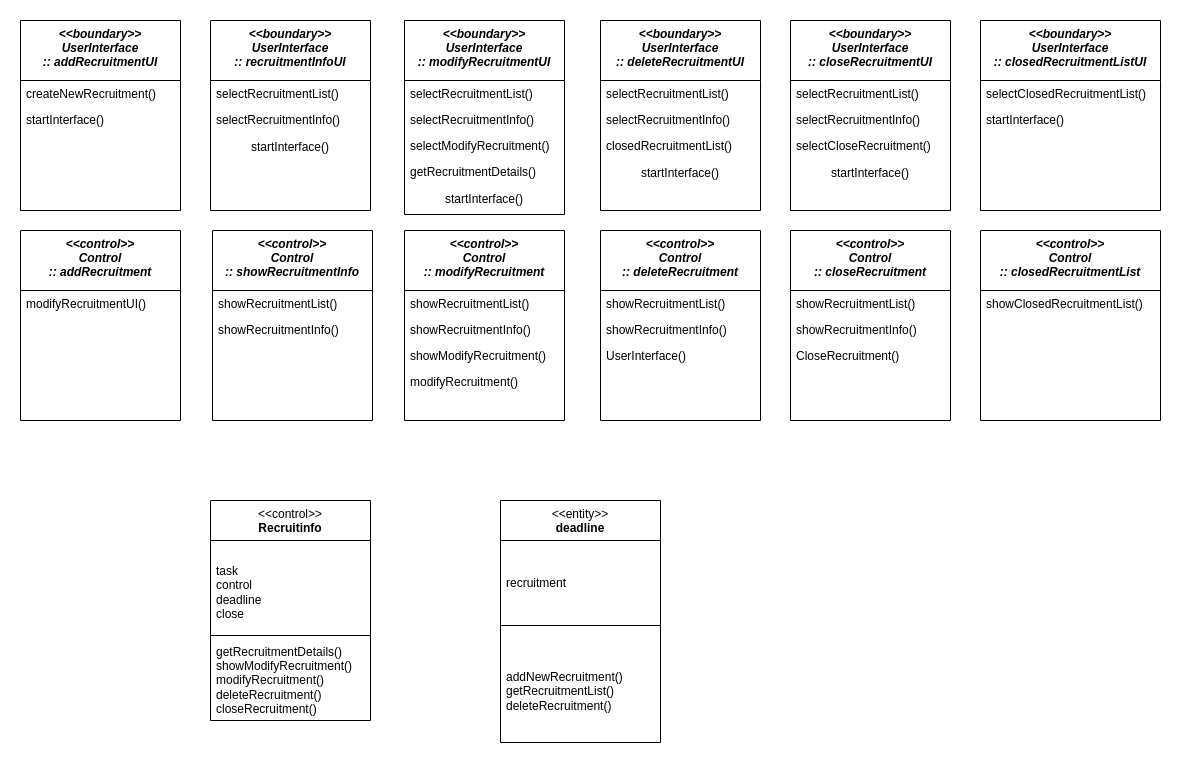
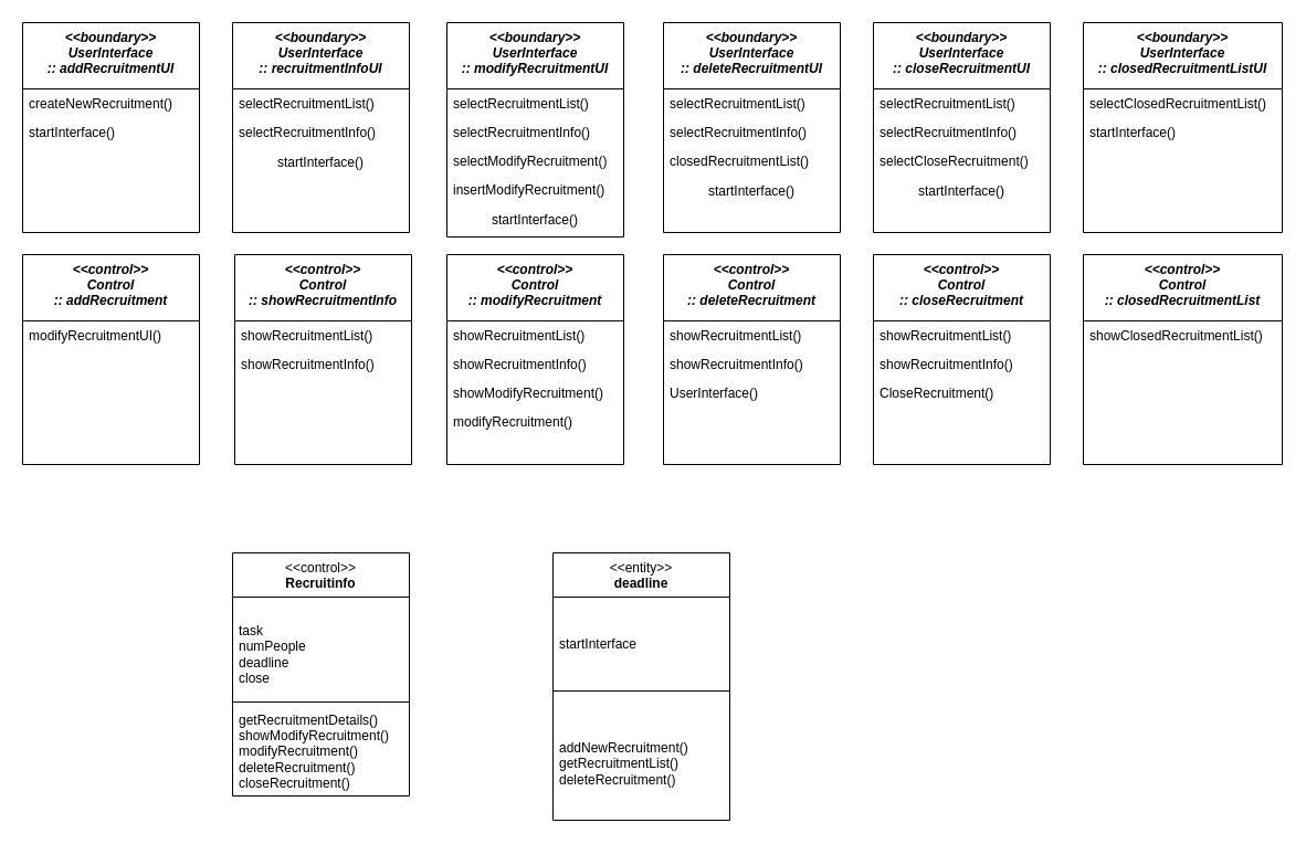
- <mxCell id="9" value="getRecruitmentDetails()" style="text;align=left;verticalAlign=top;spacingLeft=4;spacingRight=4;overflow=hidden;rotatable=0;points=[[0,0.5],[1,0.5]];portConstraint=eastwest;rounded=0;shadow=0;html=0;" parent="5" vertex="1"><mxGeometry y="138" width="160" height="26" as="geometry" /></mxCell>
+ <mxCell id="9" value="insertModifyRecruitment()" style="text;align=left;verticalAlign=top;spacingLeft=4;spacingRight=4;overflow=hidden;rotatable=0;points=[[0,0.5],[1,0.5]];portConstraint=eastwest;rounded=0;shadow=0;html=0;" parent="5" vertex="1"><mxGeometry y="138" width="160" height="26" as="geometry" /></mxCell>
- <mxCell id="53" value="&lt;br&gt;recruitment" style="text;html=1;strokeColor=none;fillColor=none;align=left;verticalAlign=middle;spacingLeft=4;spacingRight=4;overflow=hidden;rotatable=0;points=[[0,0.5],[1,0.5]];portConstraint=eastwest;whiteSpace=wrap;" parent="52" vertex="1"><mxGeometry y="40" width="160" height="70" as="geometry" /></mxCell>
+ <mxCell id="53" value="&lt;br&gt;startInterface" style="text;html=1;strokeColor=none;fillColor=none;align=left;verticalAlign=middle;spacingLeft=4;spacingRight=4;overflow=hidden;rotatable=0;points=[[0,0.5],[1,0.5]];portConstraint=eastwest;whiteSpace=wrap;" parent="52" vertex="1"><mxGeometry y="40" width="160" height="70" as="geometry" /></mxCell>
- <mxCell id="49" value="&lt;br&gt;task&lt;br&gt;control&lt;br&gt;deadline&lt;br&gt;close" style="text;html=1;strokeColor=none;fillColor=none;align=left;verticalAlign=middle;spacingLeft=4;spacingRight=4;overflow=hidden;rotatable=0;points=[[0,0.5],[1,0.5]];portConstraint=eastwest;whiteSpace=wrap;" parent="48" vertex="1"><mxGeometry y="40" width="160" height="90" as="geometry" /></mxCell>
+ <mxCell id="49" value="&lt;br&gt;task&lt;br&gt;numPeople&lt;br&gt;deadline&lt;br&gt;close" style="text;html=1;strokeColor=none;fillColor=none;align=left;verticalAlign=middle;spacingLeft=4;spacingRight=4;overflow=hidden;rotatable=0;points=[[0,0.5],[1,0.5]];portConstraint=eastwest;whiteSpace=wrap;" parent="48" vertex="1"><mxGeometry y="40" width="160" height="90" as="geometry" /></mxCell>
